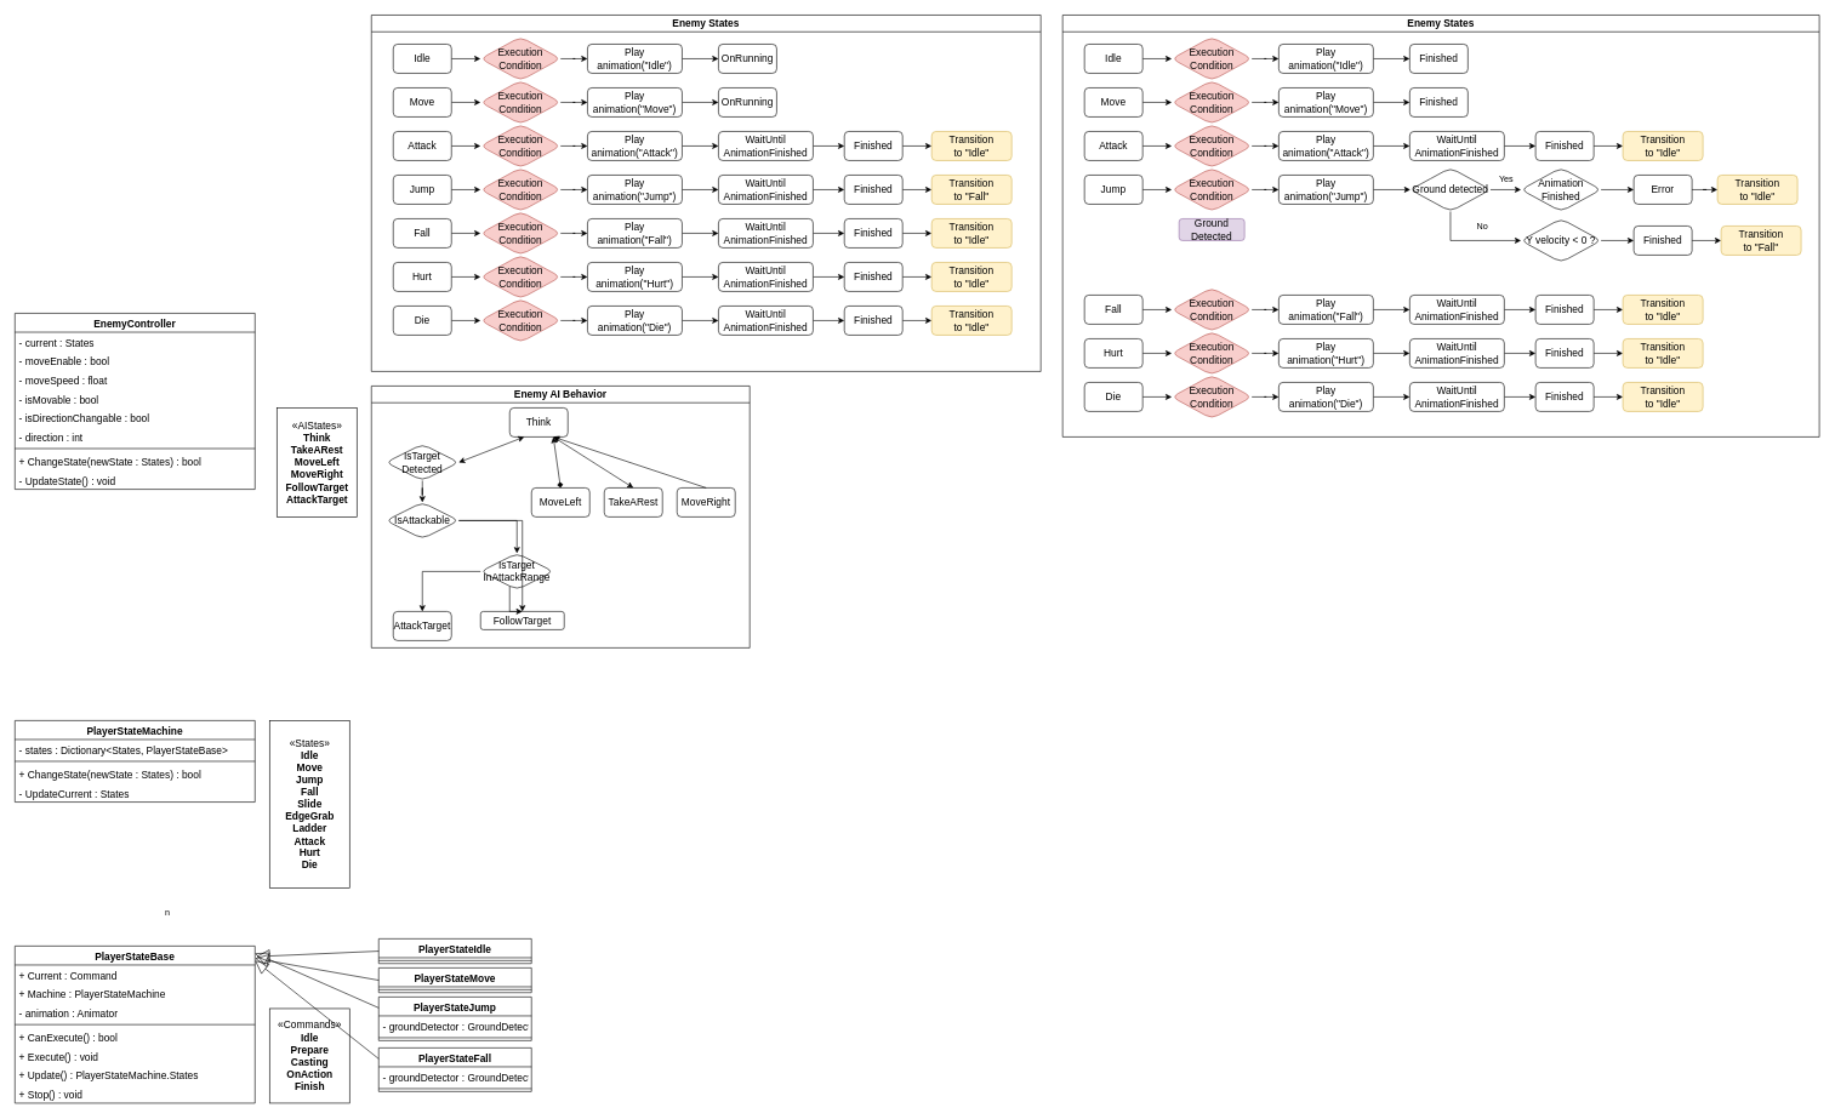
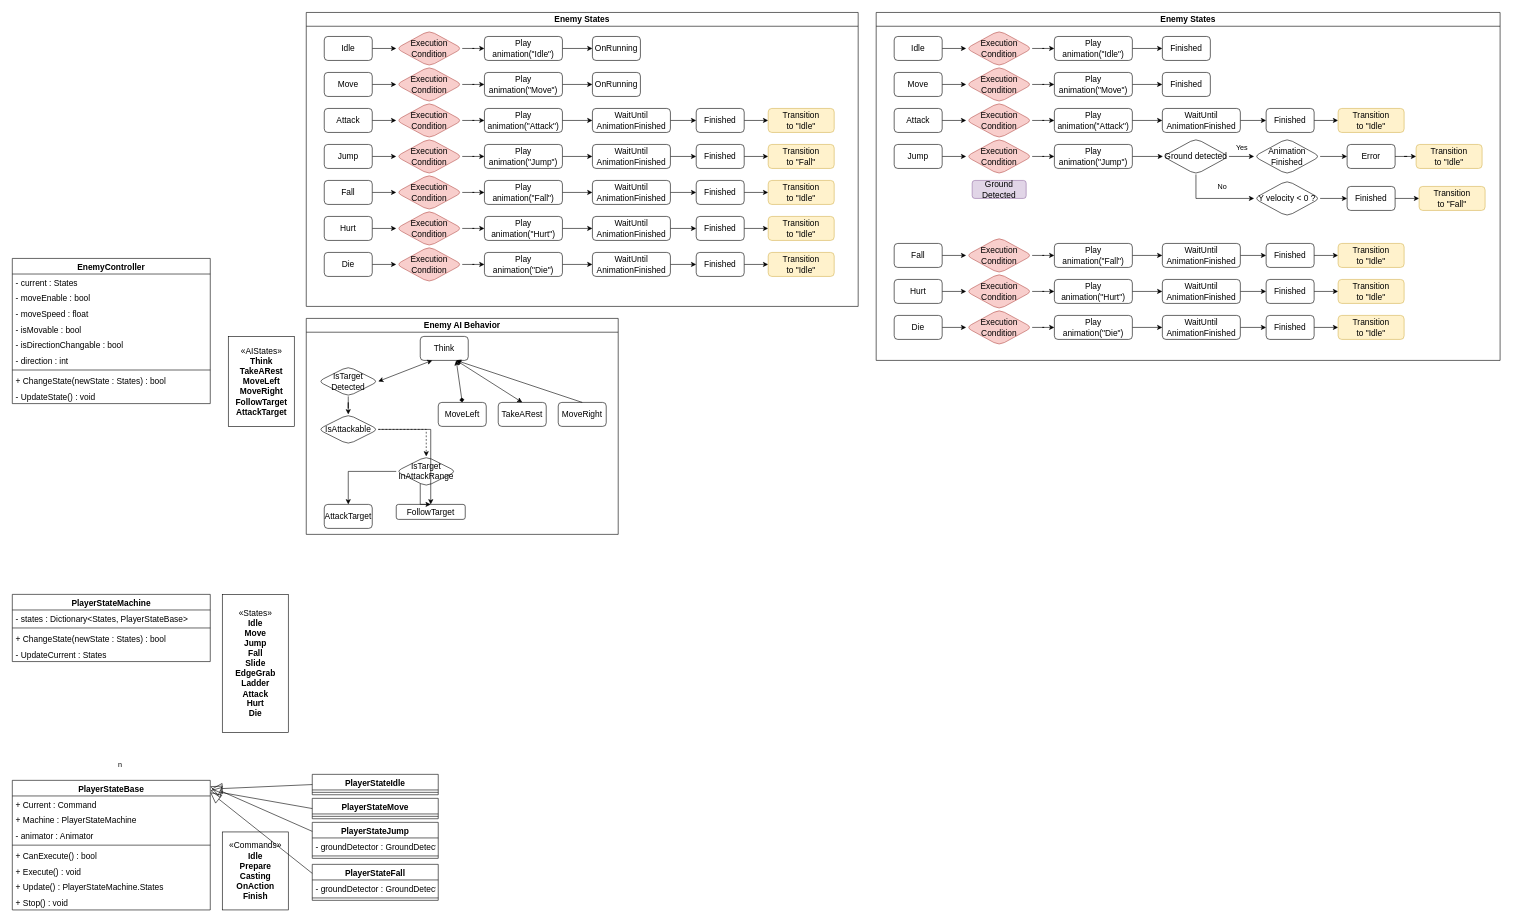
- <mxCell id="21" style="edgeStyle=orthogonalEdgeStyle;rounded=0;orthogonalLoop=1;jettySize=auto;html=1;entryX=0.5;entryY=0;entryDx=0;entryDy=0;fontSize=14;startArrow=none;startFill=0;" parent="1" source="30" target="25" edge="1"><mxGeometry relative="1" as="geometry" /></mxCell>
+ <mxCell id="21" style="edgeStyle=orthogonalEdgeStyle;rounded=0;orthogonalLoop=1;jettySize=auto;html=1;entryX=0.5;entryY=0;entryDx=0;entryDy=0;fontSize=14;startArrow=none;startFill=0;dashed=1;" parent="1" source="30" target="25" edge="1"><mxGeometry relative="1" as="geometry" /></mxCell>
- <mxCell id="213" value="n" style="text;html=1;strokeColor=none;fillColor=none;align=center;verticalAlign=middle;whiteSpace=wrap;rounded=0;" vertex="1" parent="1"><mxGeometry x="220" y="1240" width="20" height="30" as="geometry" /></mxCell>
+ <mxCell id="213" value="n" style="text;html=1;strokeColor=none;fillColor=none;align=center;verticalAlign=middle;whiteSpace=wrap;rounded=0;" vertex="1" parent="1"><mxGeometry x="190" y="1260" width="20" height="30" as="geometry" /></mxCell>
- <mxCell id="192" value="- animation : Animator" style="text;strokeColor=none;fillColor=none;align=left;verticalAlign=top;spacingLeft=4;spacingRight=4;overflow=hidden;rotatable=0;points=[[0,0.5],[1,0.5]];portConstraint=eastwest;fontSize=14;" vertex="1" parent="189"><mxGeometry y="78" width="330" height="26" as="geometry" /></mxCell>
+ <mxCell id="192" value="- animator : Animator" style="text;strokeColor=none;fillColor=none;align=left;verticalAlign=top;spacingLeft=4;spacingRight=4;overflow=hidden;rotatable=0;points=[[0,0.5],[1,0.5]];portConstraint=eastwest;fontSize=14;" vertex="1" parent="189"><mxGeometry y="78" width="330" height="26" as="geometry" /></mxCell>
